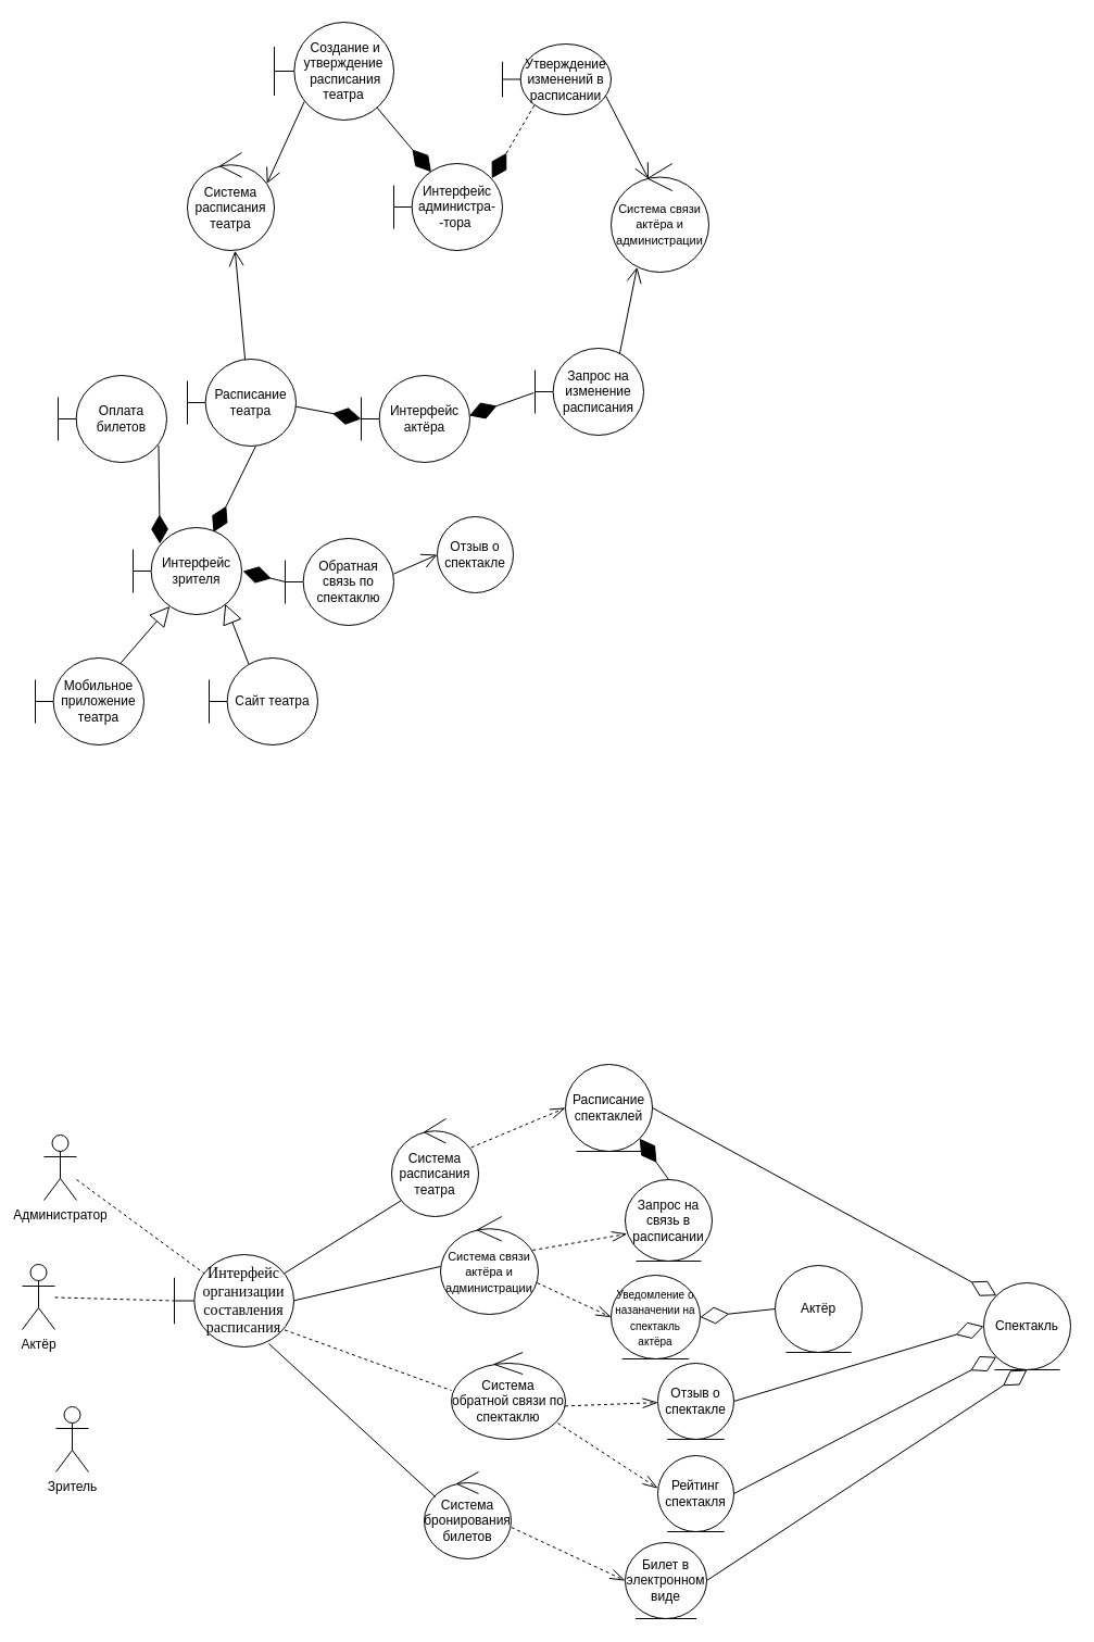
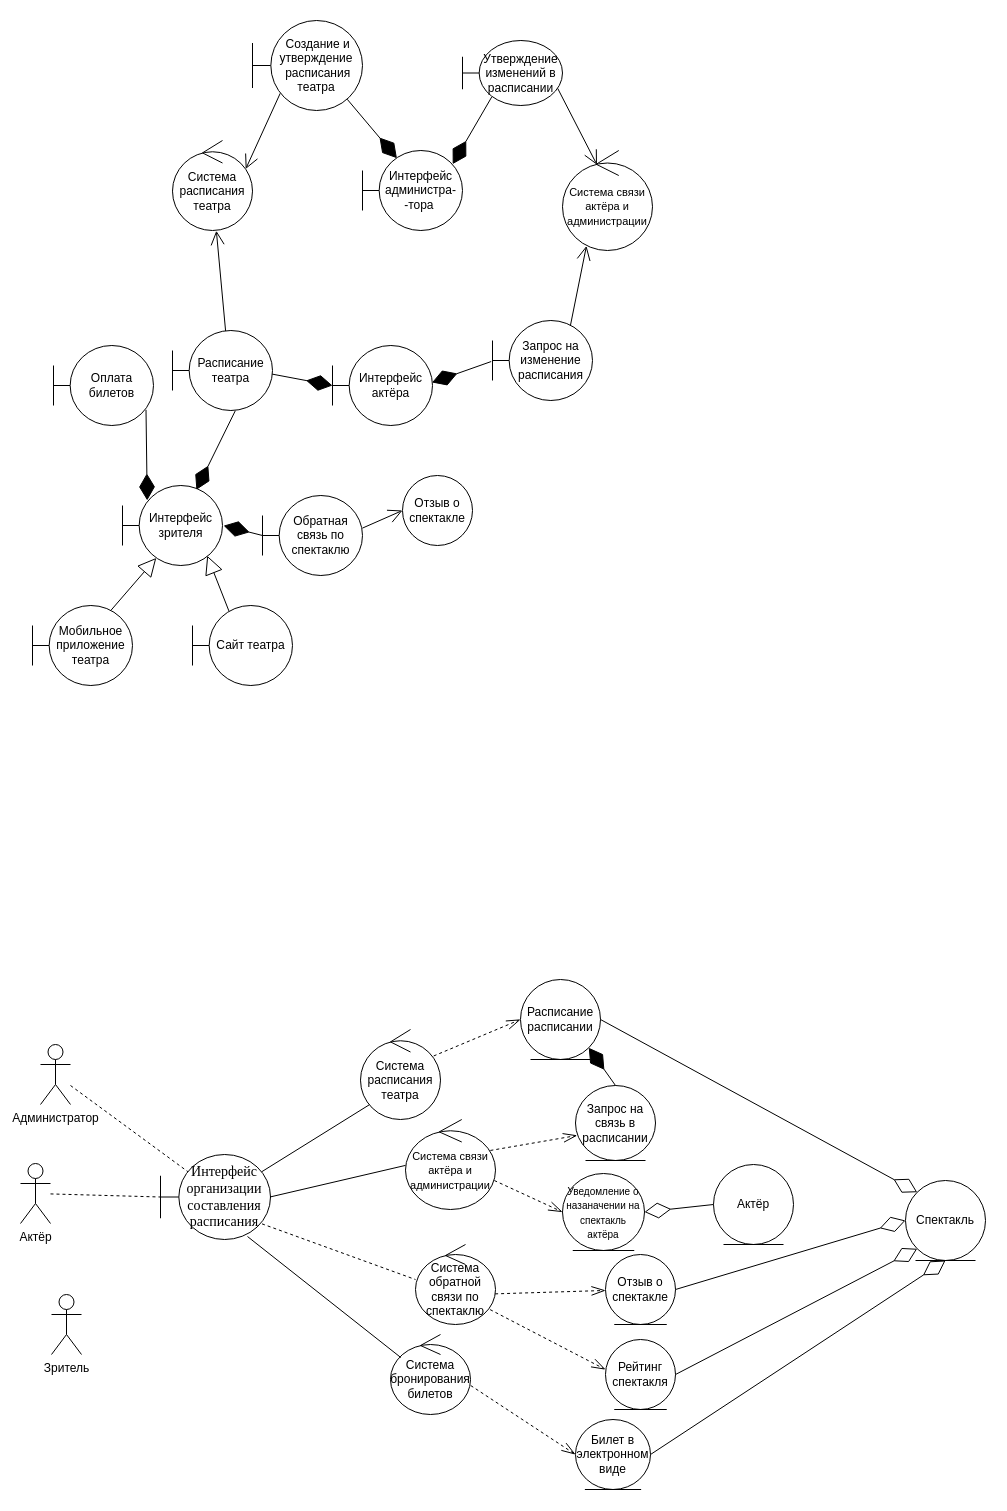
- <mxCell id="22" value="" style="endArrow=diamondThin;endFill=1;endSize=24;html=1;rounded=0;exitX=0.292;exitY=0.87;exitDx=0;exitDy=0;exitPerimeter=0;entryX=0.902;entryY=0.17;entryDx=0;entryDy=0;entryPerimeter=0;dashed=1;" parent="1" source="20" target="3" edge="1"><mxGeometry width="160" relative="1" as="geometry"><mxPoint x="348" y="120" as="sourcePoint" /><mxPoint x="379" y="221" as="targetPoint" /></mxGeometry></mxCell>
+ <mxCell id="22" value="" style="endArrow=diamondThin;endFill=1;endSize=24;html=1;rounded=0;exitX=0.292;exitY=0.87;exitDx=0;exitDy=0;exitPerimeter=0;entryX=0.902;entryY=0.17;entryDx=0;entryDy=0;entryPerimeter=0;" parent="1" source="20" target="3" edge="1"><mxGeometry width="160" relative="1" as="geometry"><mxPoint x="348" y="120" as="sourcePoint" /><mxPoint x="379" y="221" as="targetPoint" /></mxGeometry></mxCell>
- <mxCell id="44" value="Расписание спектаклей" style="ellipse;shape=umlEntity;whiteSpace=wrap;html=1;" parent="1" vertex="1"><mxGeometry x="520" y="979" width="80" height="80" as="geometry" /></mxCell>
+ <mxCell id="44" value="Расписание расписании" style="ellipse;shape=umlEntity;whiteSpace=wrap;html=1;" parent="1" vertex="1"><mxGeometry x="520" y="979" width="80" height="80" as="geometry" /></mxCell>
- <mxCell id="40" value="Система обратной связи по спектаклю" style="ellipse;shape=umlControl;whiteSpace=wrap;html=1;" parent="1" vertex="1"><mxGeometry x="415" y="1244" width="105" height="80" as="geometry" /></mxCell>
+ <mxCell id="40" value="Система обратной связи по спектаклю" style="ellipse;shape=umlControl;whiteSpace=wrap;html=1;" parent="1" vertex="1"><mxGeometry x="415" y="1244" width="80" height="80" as="geometry" /></mxCell>
- <mxCell id="45" value="Система бронирования билетов" style="ellipse;shape=umlControl;whiteSpace=wrap;html=1;" parent="1" vertex="1"><mxGeometry x="390" y="1354" width="80" height="80" as="geometry" /></mxCell>
+ <mxCell id="45" value="Система бронирования билетов" style="ellipse;shape=umlControl;whiteSpace=wrap;html=1;" parent="1" vertex="1"><mxGeometry x="390" y="1334" width="80" height="80" as="geometry" /></mxCell>
